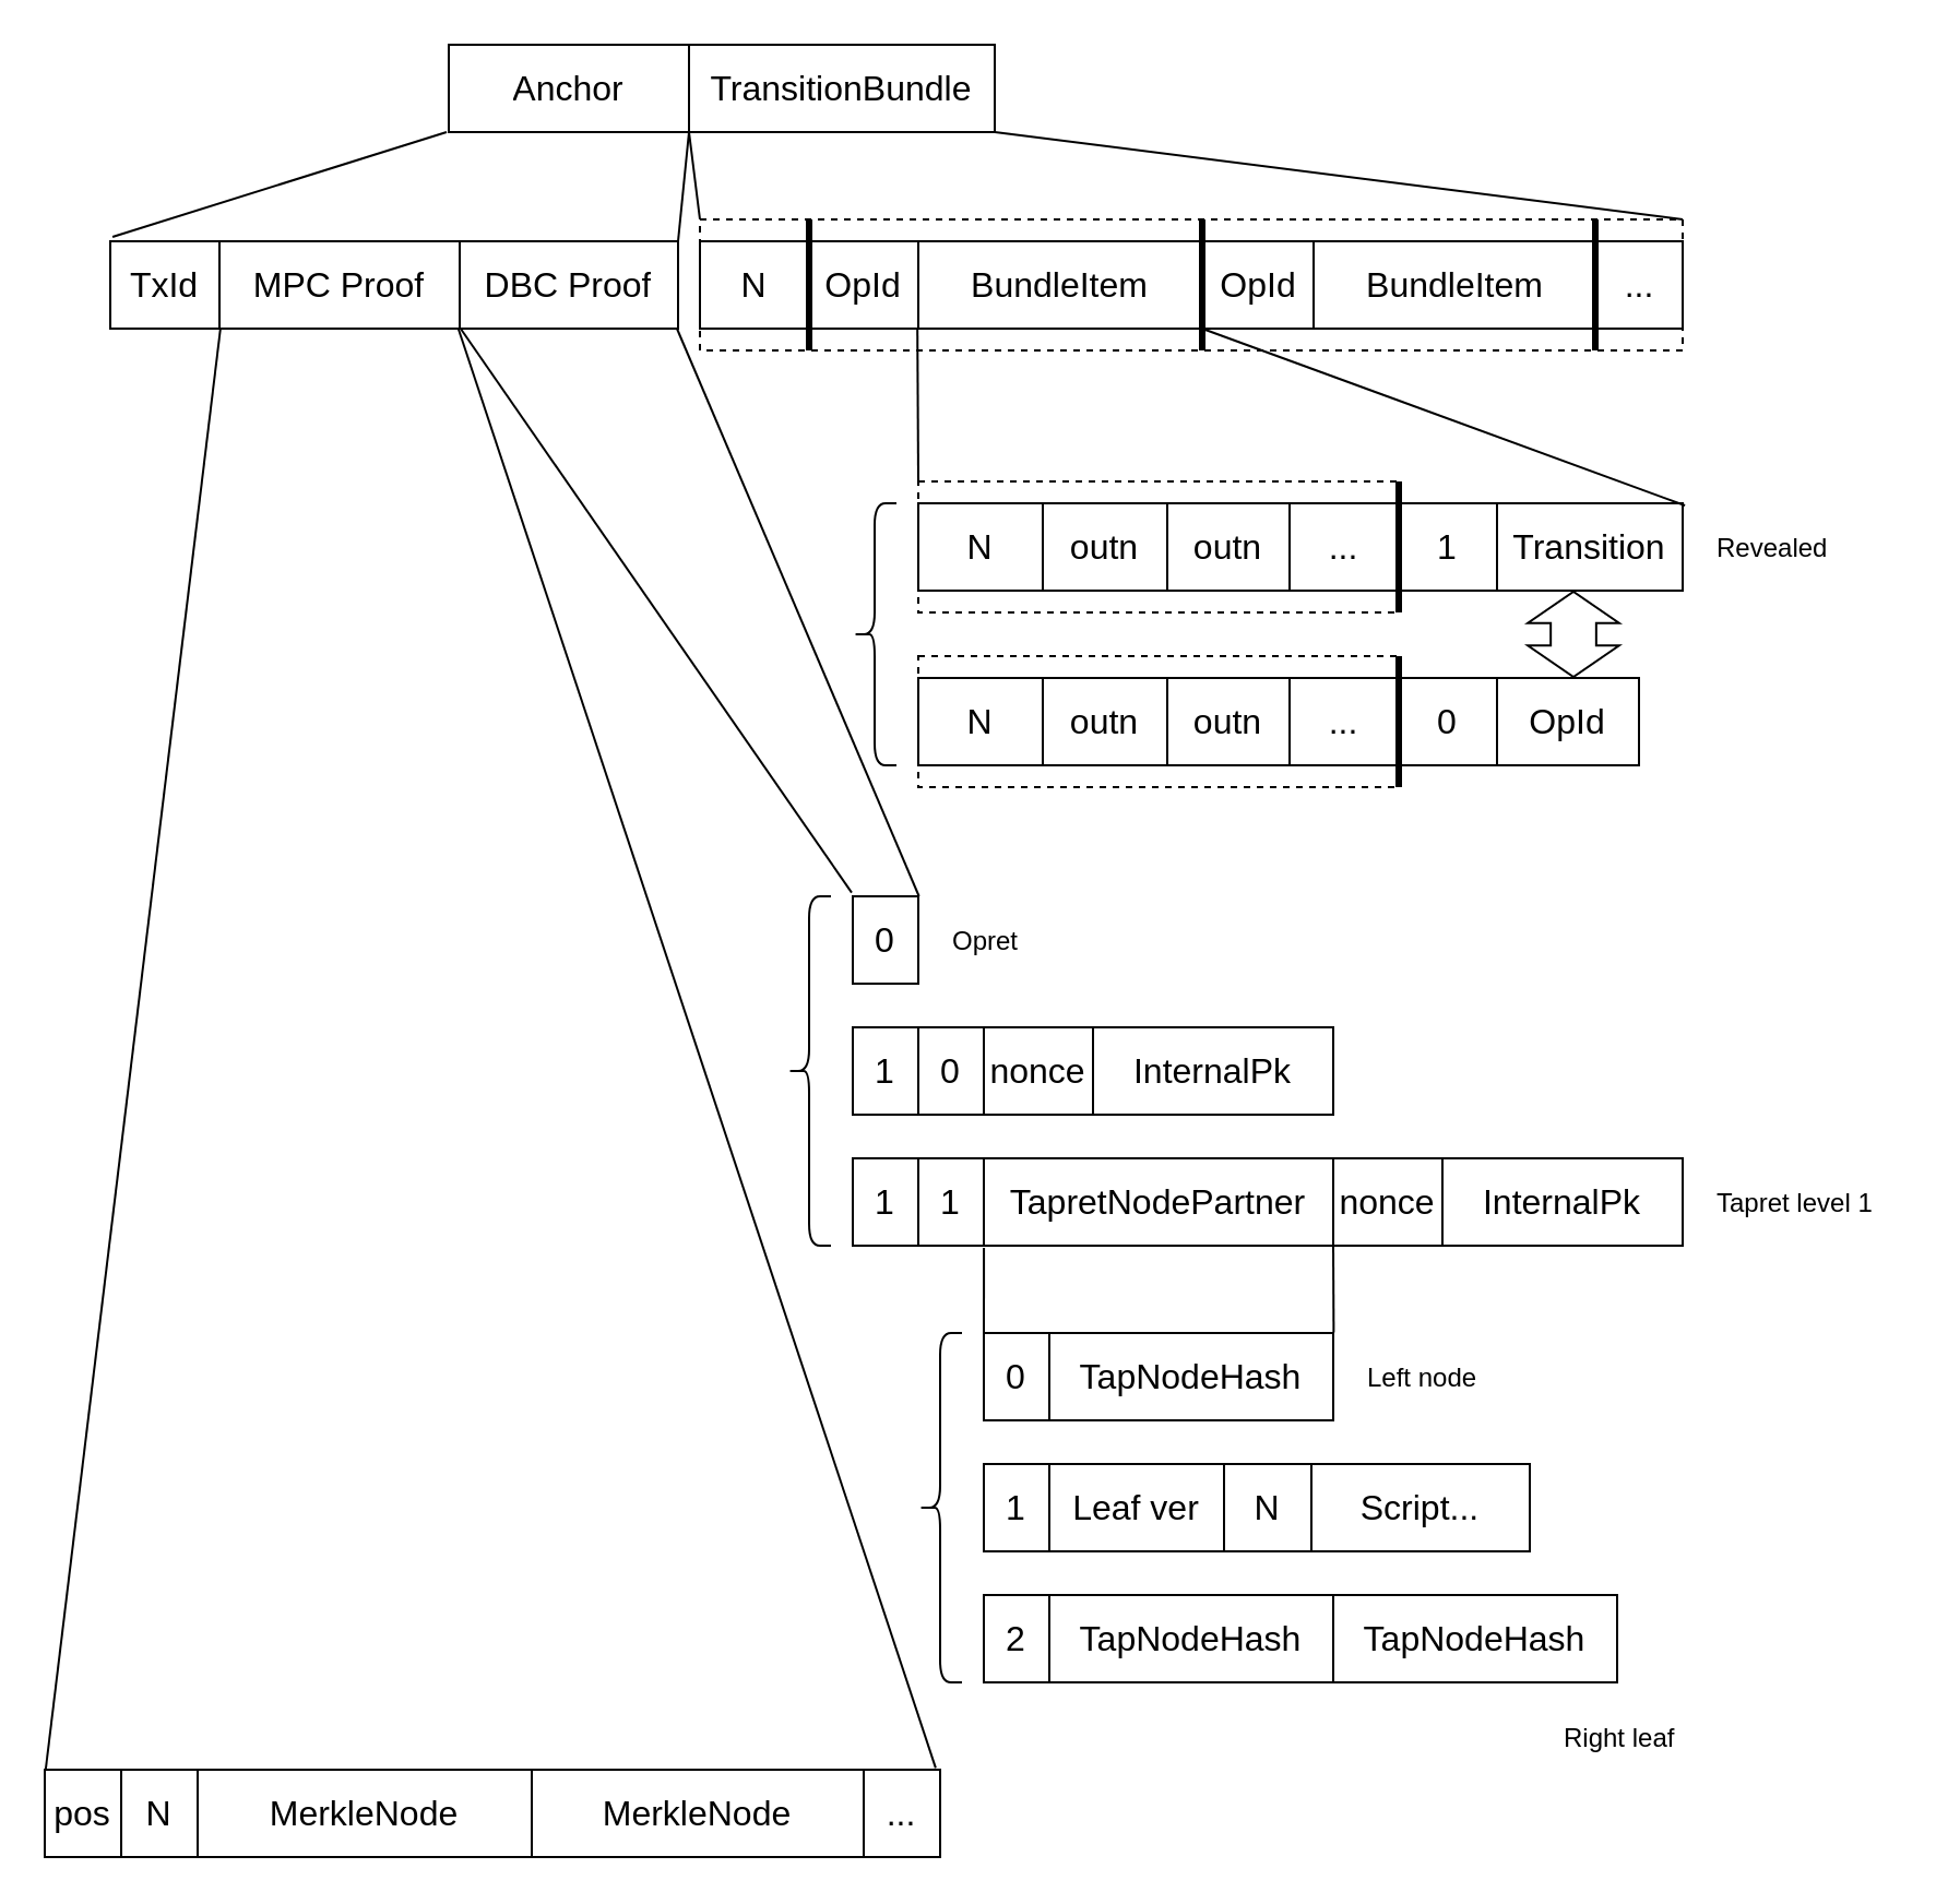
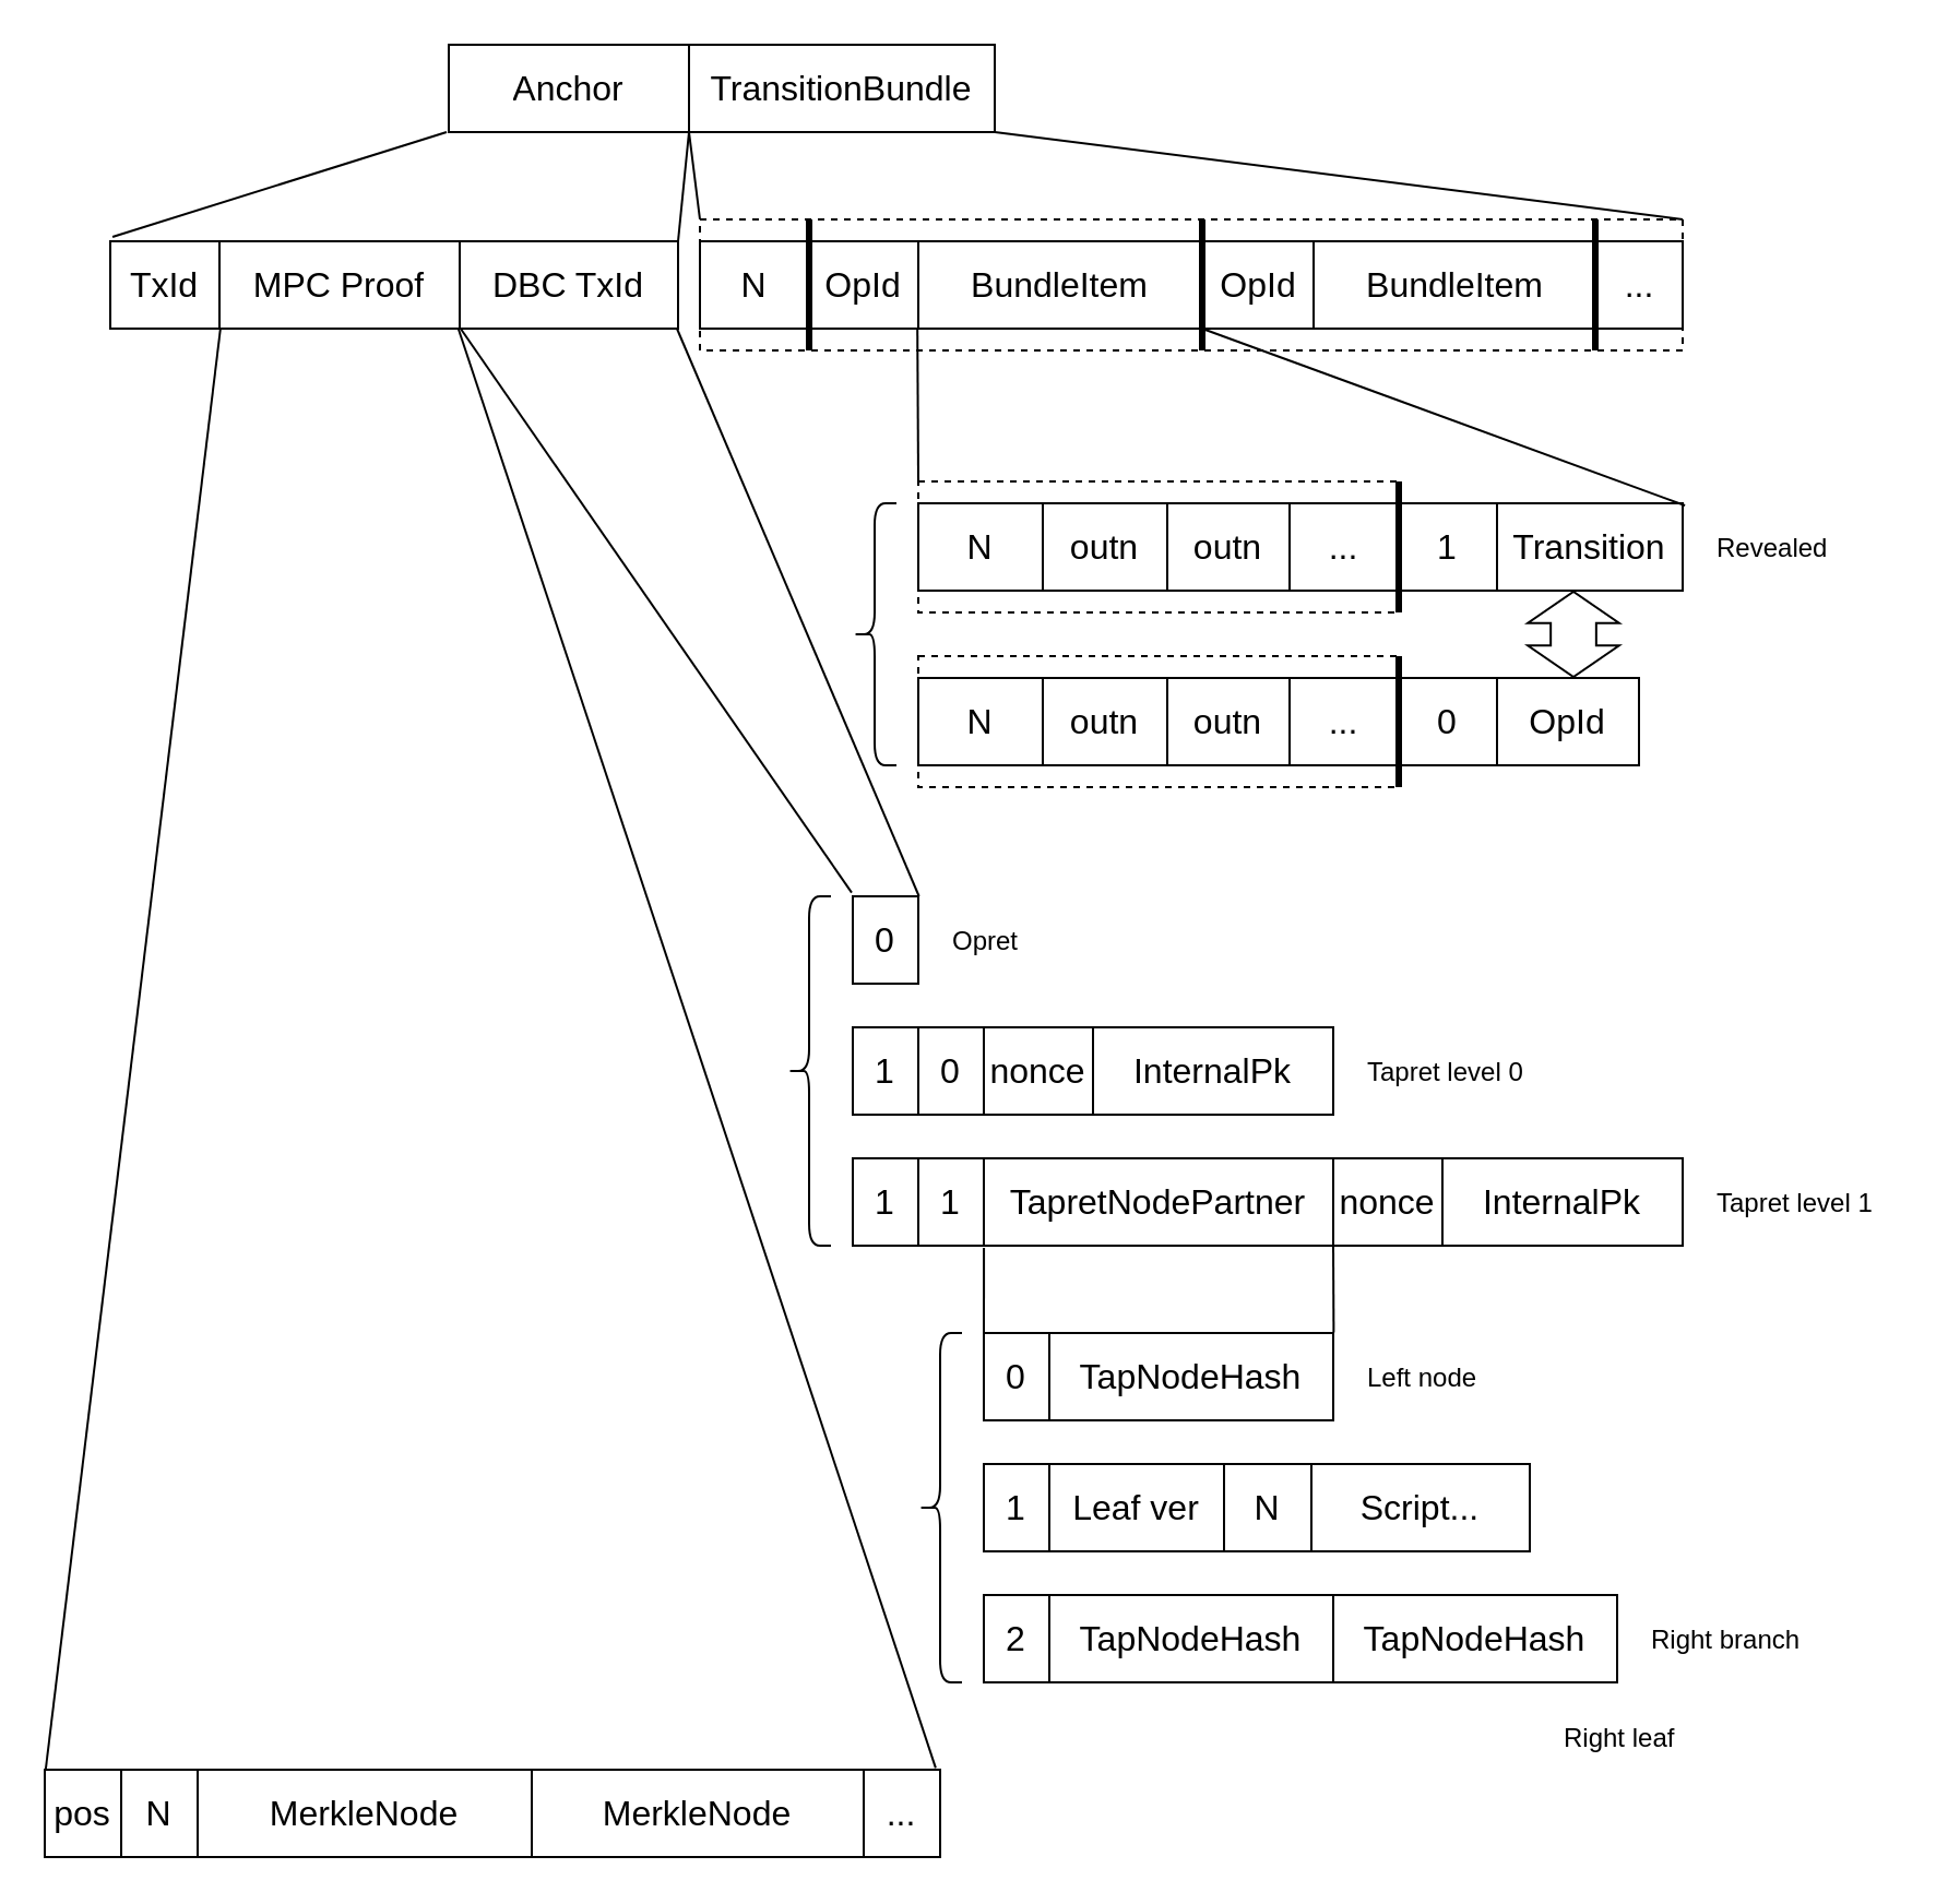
- <mxCell id="37" value="DBC Proof" style="shape=partialRectangle;html=1;whiteSpace=wrap;connectable=0;strokeColor=inherit;overflow=hidden;fillColor=none;top=0;left=0;bottom=0;right=0;pointerEvents=1;fontSize=16;" vertex="1" parent="34"><mxGeometry x="160" width="100" height="40" as="geometry"><mxRectangle width="100" height="40" as="alternateBounds" /></mxGeometry></mxCell>
+ <mxCell id="37" value="DBC TxId" style="shape=partialRectangle;html=1;whiteSpace=wrap;connectable=0;strokeColor=inherit;overflow=hidden;fillColor=none;top=0;left=0;bottom=0;right=0;pointerEvents=1;fontSize=16;" vertex="1" parent="34"><mxGeometry x="160" width="100" height="40" as="geometry"><mxRectangle width="100" height="40" as="alternateBounds" /></mxGeometry></mxCell>
+ <mxCell id="71" value="Tapret level 0" style="text;strokeColor=none;fillColor=none;align=left;verticalAlign=top;spacingLeft=4;spacingRight=4;overflow=hidden;rotatable=0;points=[[0,0.5],[1,0.5]];portConstraint=eastwest;whiteSpace=wrap;html=1;" vertex="1" parent="1"><mxGeometry x="620" y="477" width="100" height="26" as="geometry" /></mxCell>
+ <mxCell id="90" value="Right branch" style="text;strokeColor=none;fillColor=none;align=left;verticalAlign=top;spacingLeft=4;spacingRight=4;overflow=hidden;rotatable=0;points=[[0,0.5],[1,0.5]];portConstraint=eastwest;whiteSpace=wrap;html=1;" vertex="1" parent="1"><mxGeometry x="750" y="737" width="100" height="26" as="geometry" /></mxCell>
